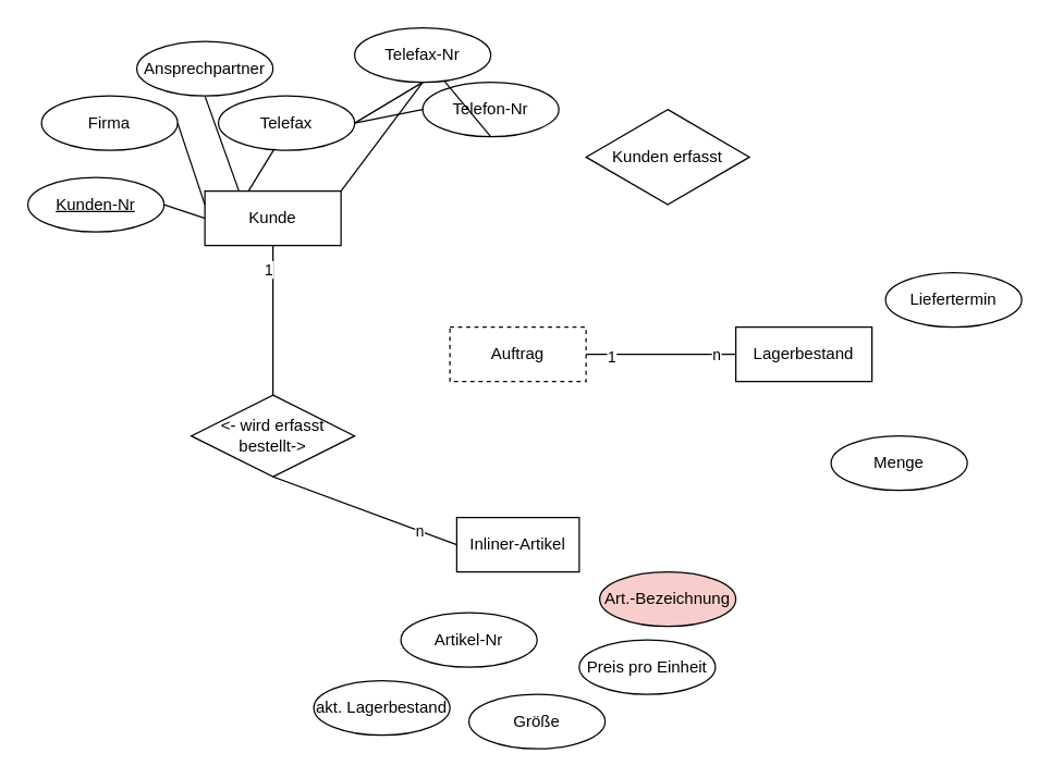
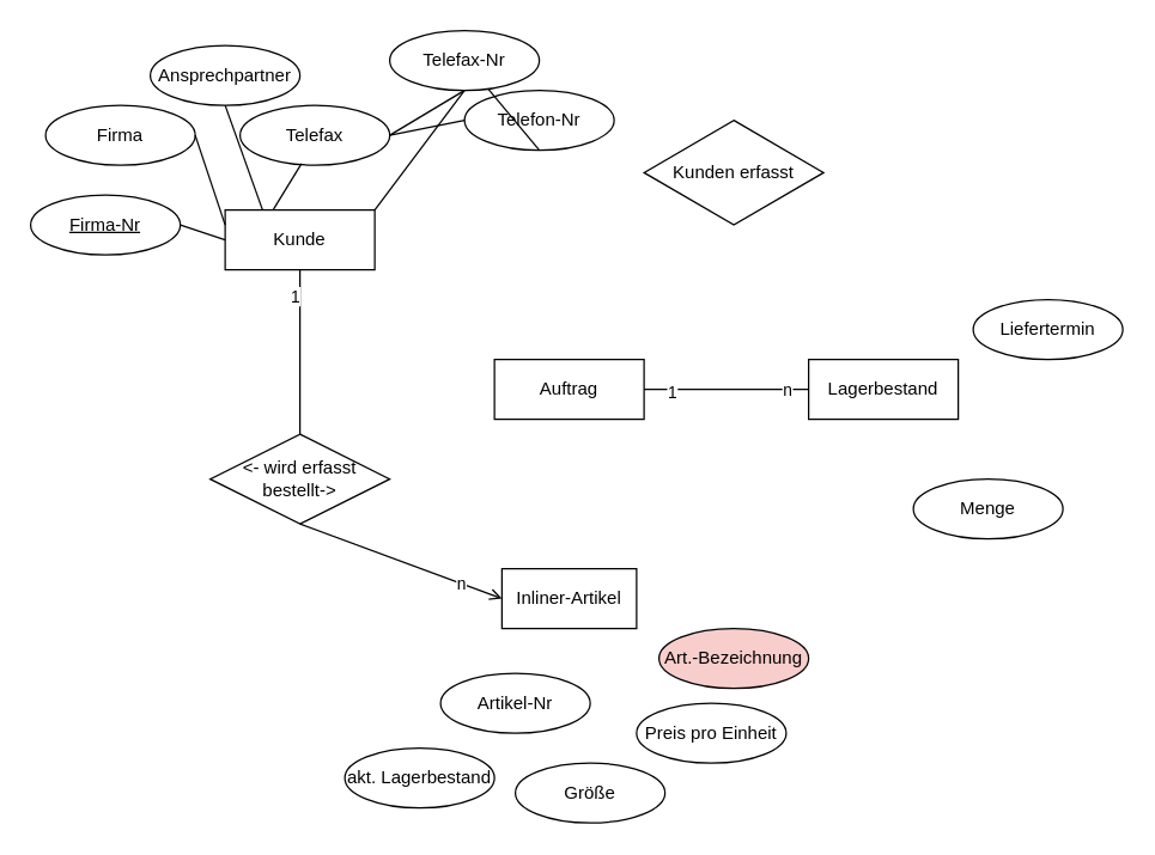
- <mxCell id="9" value="&lt;u&gt;Kunden-Nr&lt;/u&gt;" style="ellipse;whiteSpace=wrap;html=1;align=center;" vertex="1" parent="1"><mxGeometry x="20" y="130" width="100" height="40" as="geometry" /></mxCell>
+ <mxCell id="9" value="&lt;u&gt;Firma-Nr&lt;/u&gt;" style="ellipse;whiteSpace=wrap;html=1;align=center;" vertex="1" parent="1"><mxGeometry x="20" y="130" width="100" height="40" as="geometry" /></mxCell>
- <mxCell id="4" value="Auftrag" style="whiteSpace=wrap;html=1;align=center;dashed=1;" vertex="1" parent="1"><mxGeometry x="330" y="240" width="100" height="40" as="geometry" /></mxCell>
+ <mxCell id="4" value="Auftrag" style="whiteSpace=wrap;html=1;align=center;" vertex="1" parent="1"><mxGeometry x="330" y="240" width="100" height="40" as="geometry" /></mxCell>
- <mxCell id="26" value="n" style="endArrow=none;html=1;rounded=0;entryX=0;entryY=0.5;entryDx=0;entryDy=0;exitX=0.5;exitY=1;exitDx=0;exitDy=0;" edge="1" parent="1" source="23" target="2"><mxGeometry x="0.6" relative="1" as="geometry"><mxPoint x="450" y="210" as="sourcePoint" /><mxPoint x="190" y="200" as="targetPoint" /><mxPoint as="offset" /></mxGeometry></mxCell>
+ <mxCell id="26" value="n" style="endArrow=open;html=1;rounded=0;entryX=0;entryY=0.5;entryDx=0;entryDy=0;exitX=0.5;exitY=1;exitDx=0;exitDy=0;" edge="1" parent="1" source="23" target="2"><mxGeometry x="0.6" relative="1" as="geometry"><mxPoint x="450" y="210" as="sourcePoint" /><mxPoint x="190" y="200" as="targetPoint" /><mxPoint as="offset" /></mxGeometry></mxCell>
